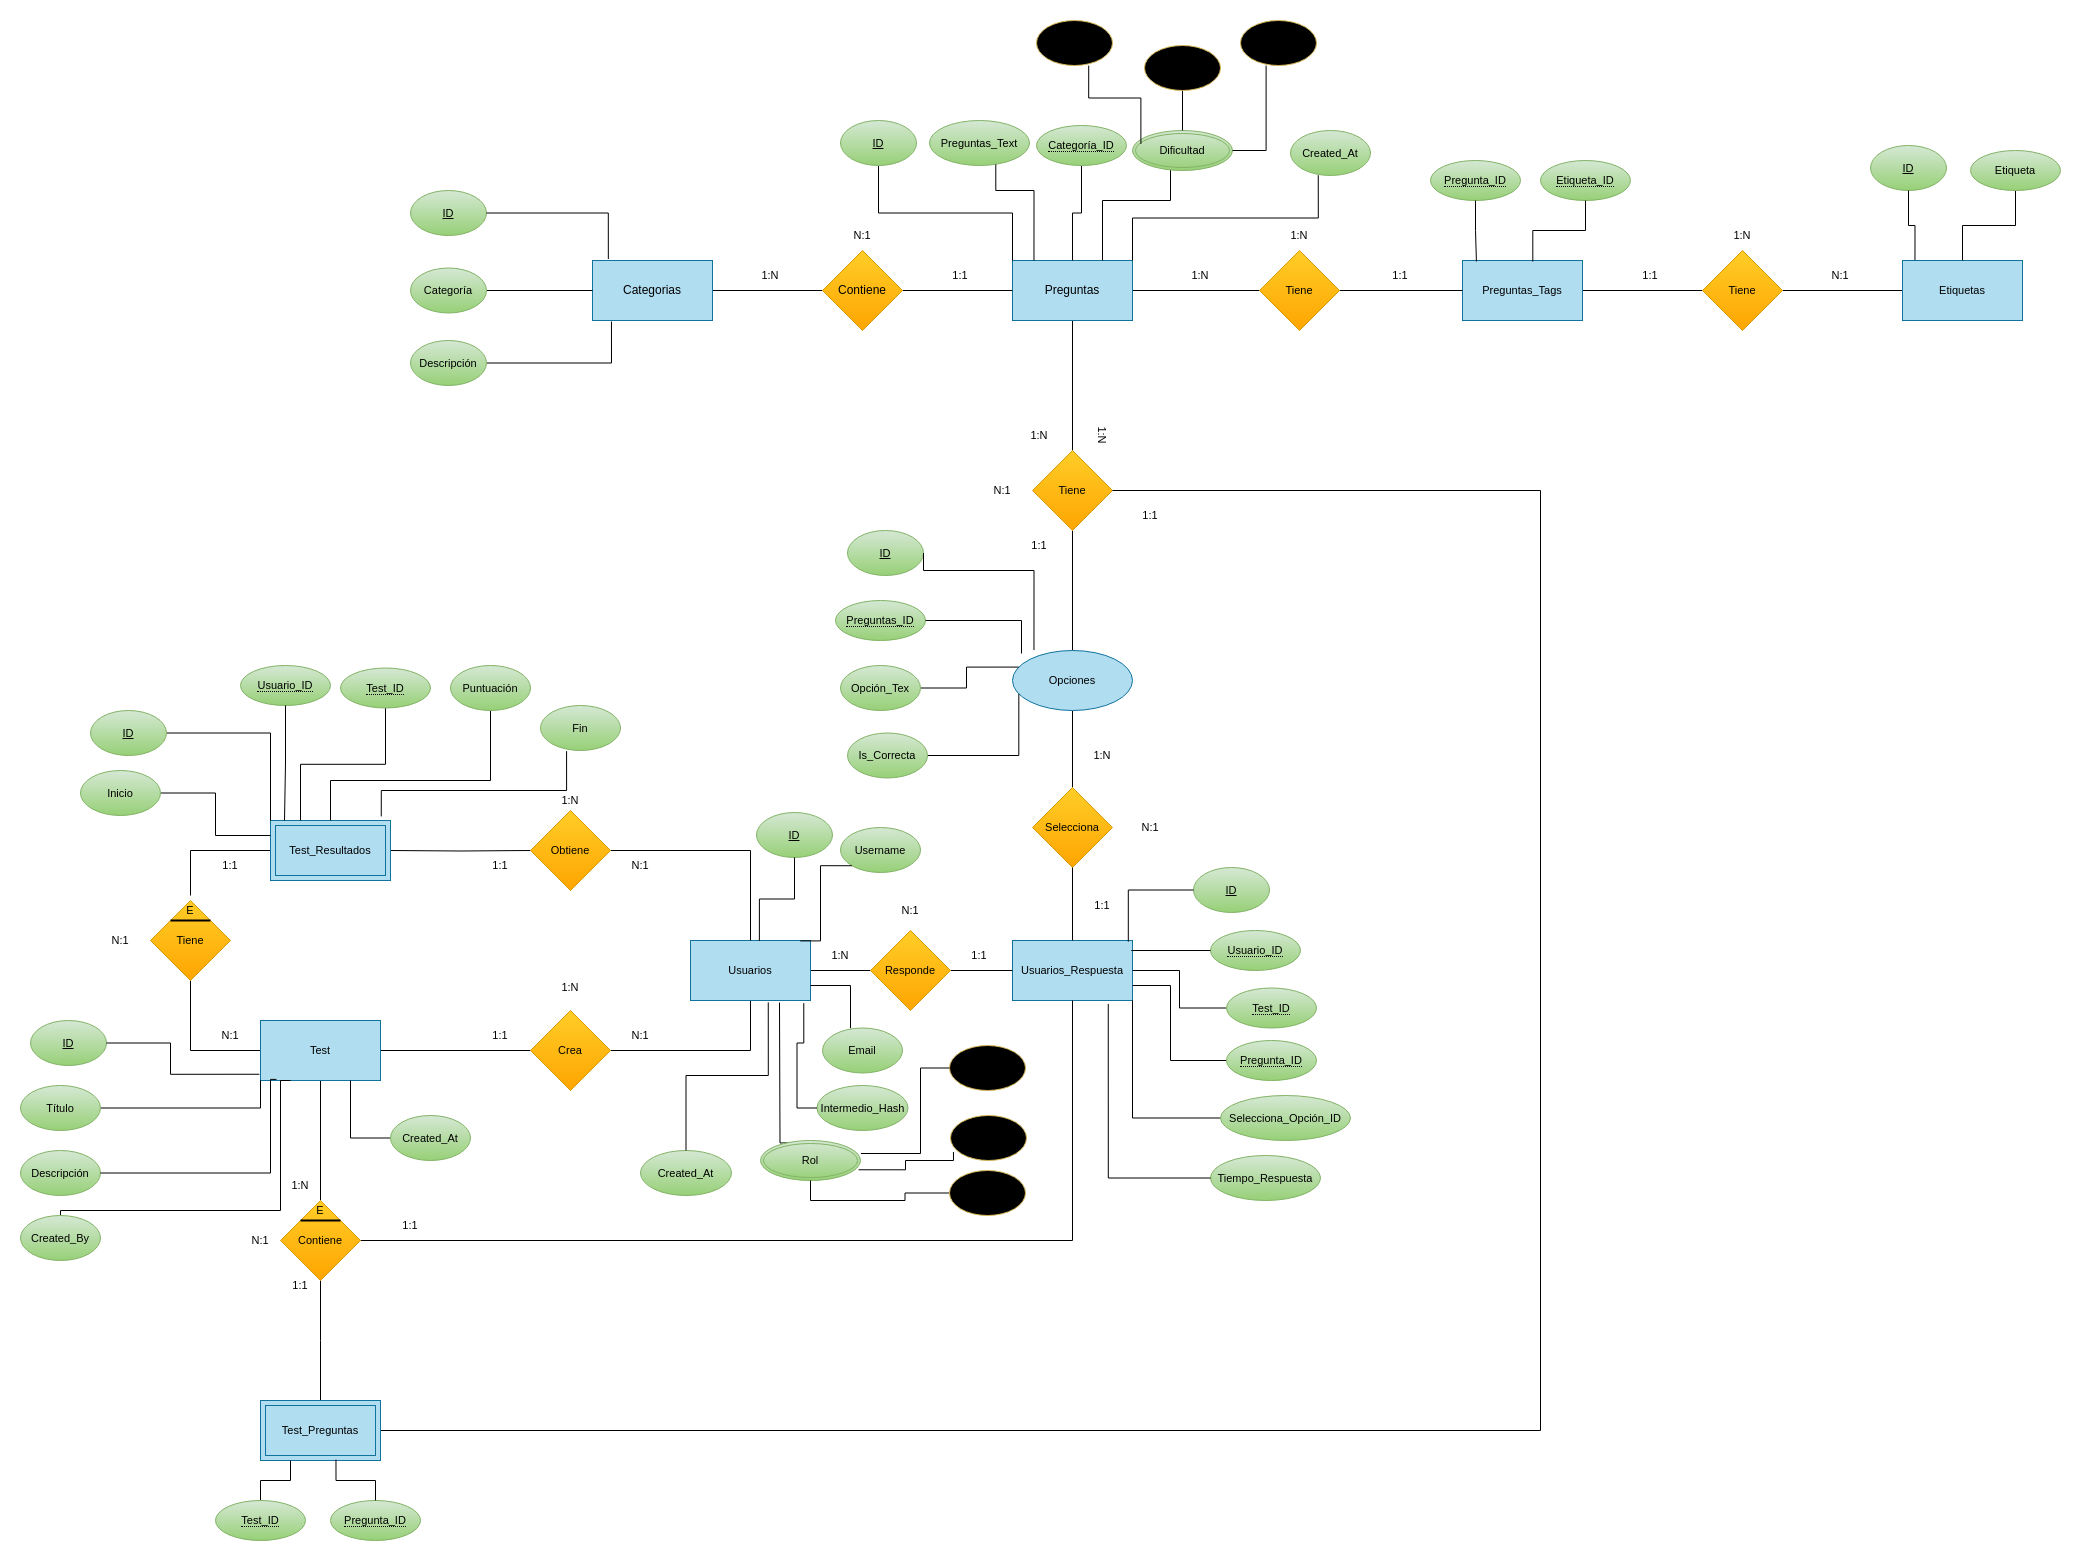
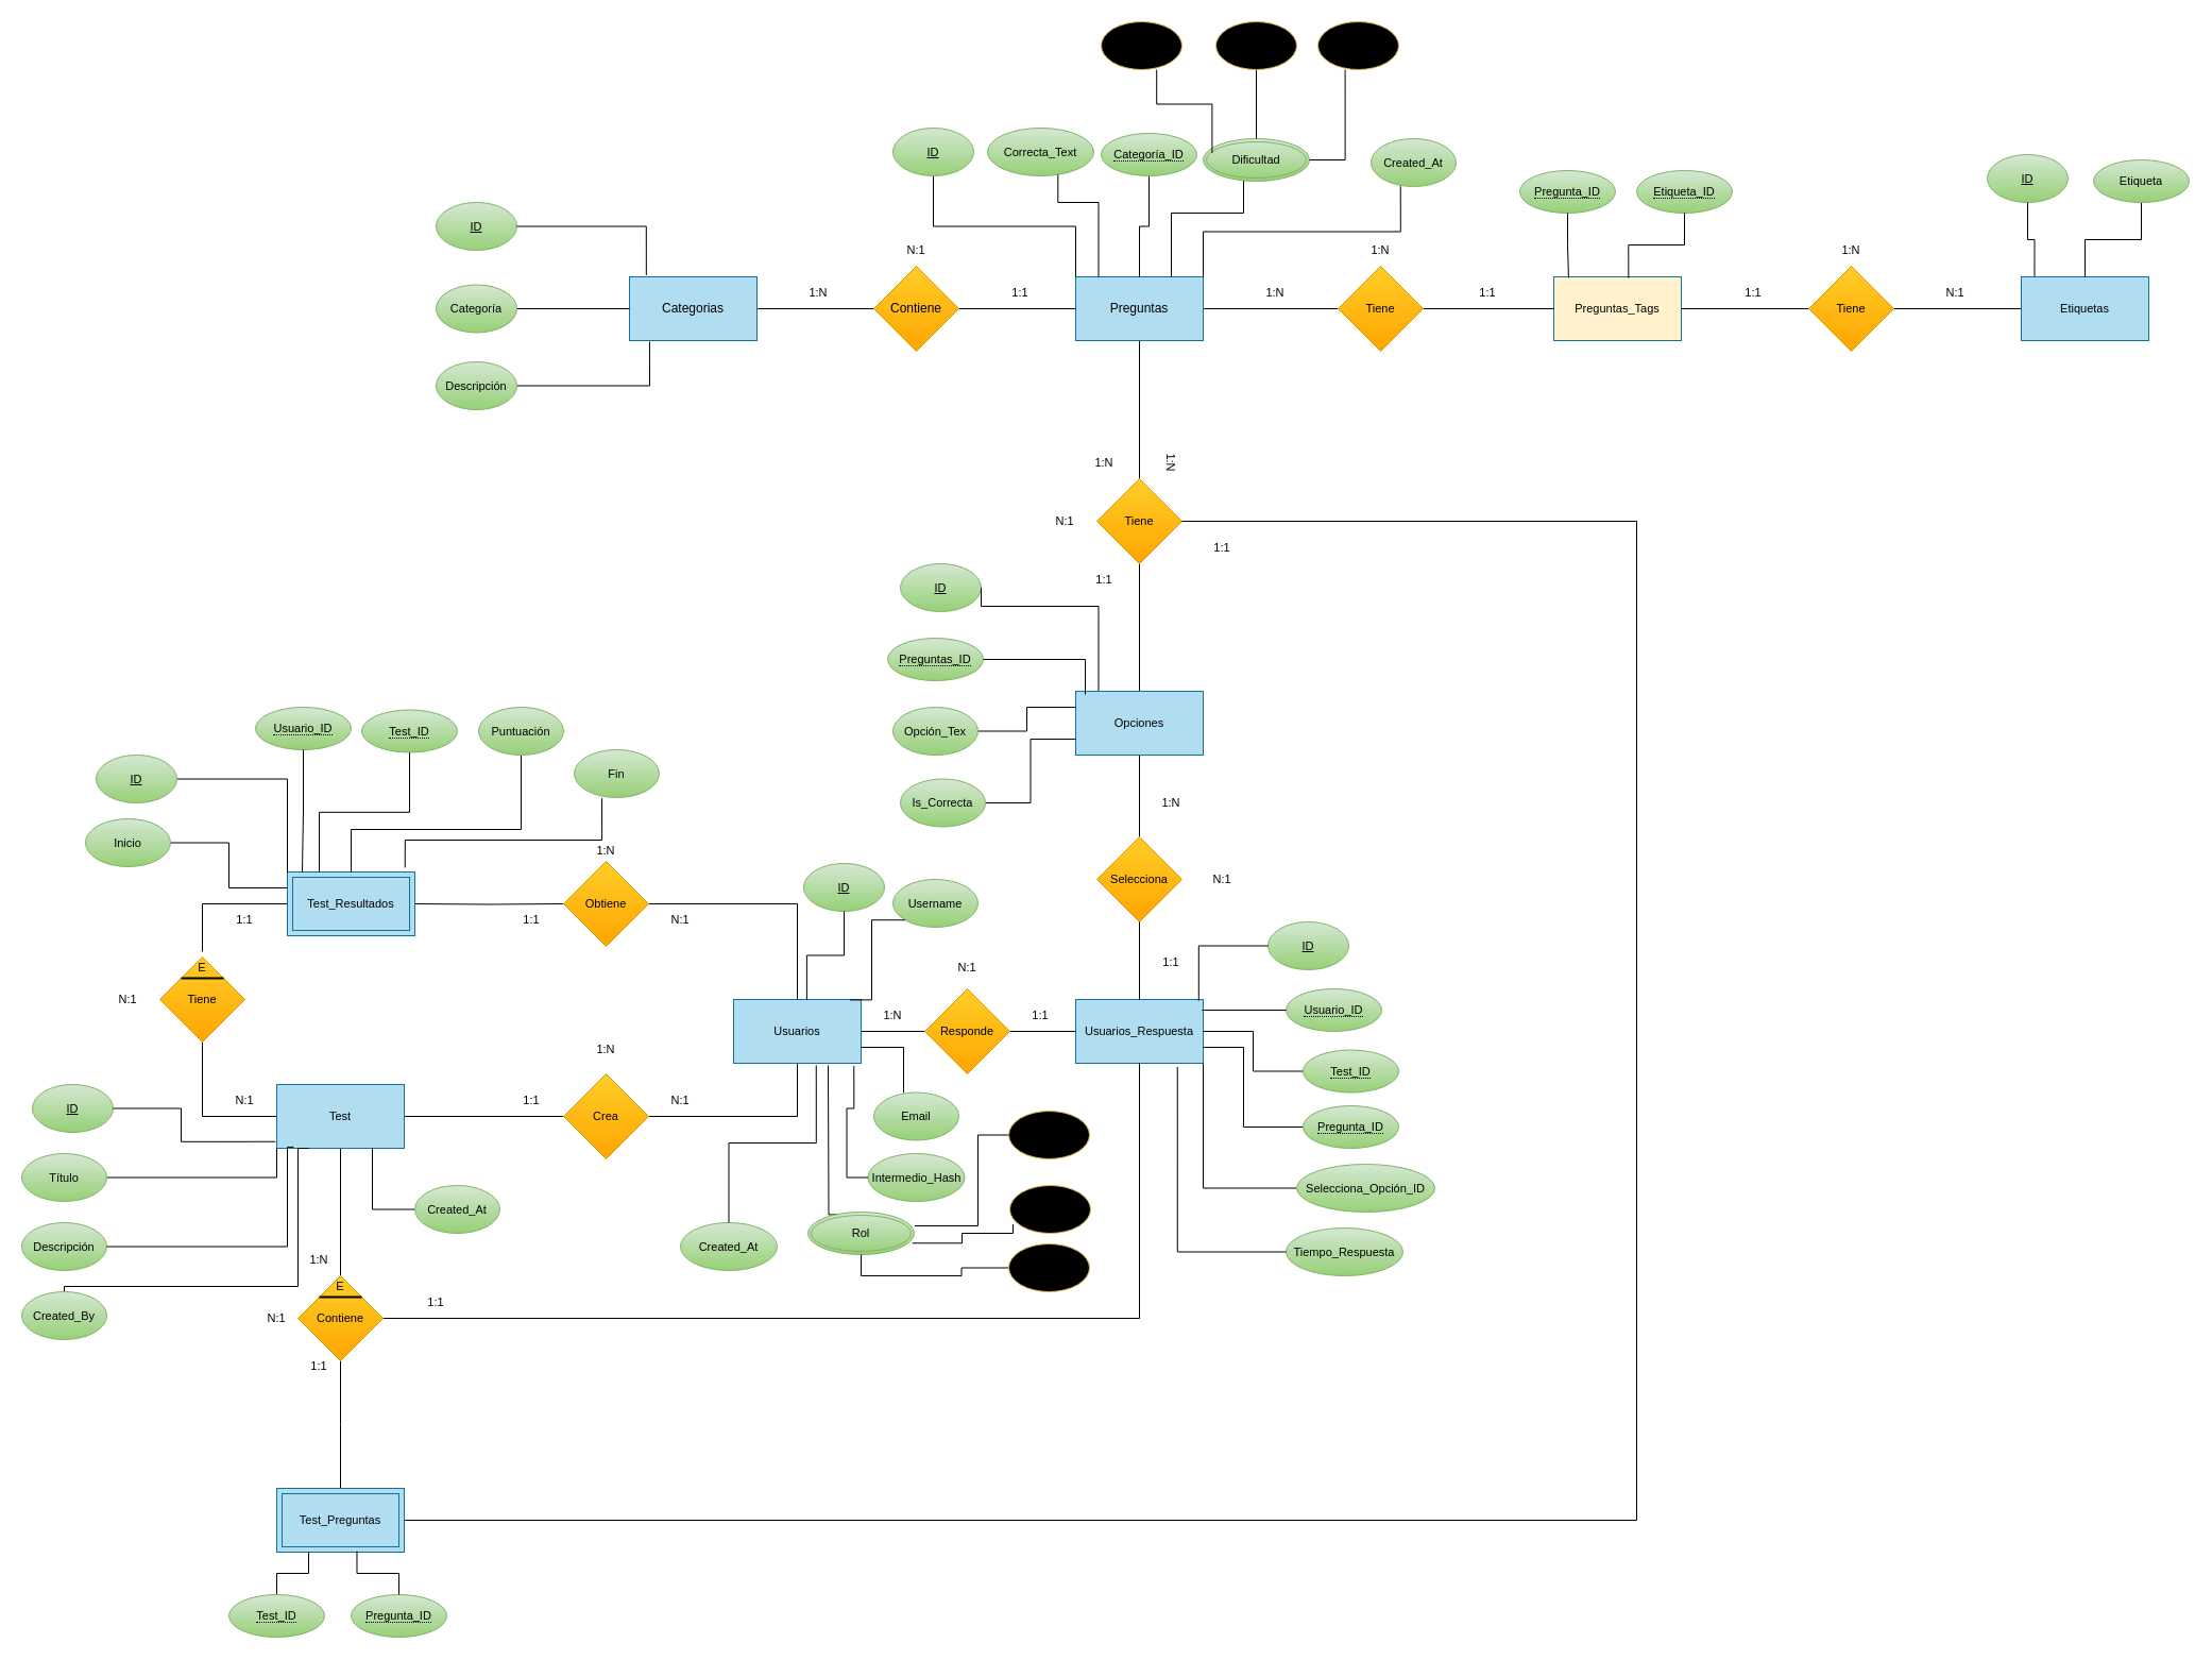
- <mxCell id="95" value="Intermedio" style="ellipse;whiteSpace=wrap;html=1;fontFamily=Helvetica;fontSize=11;labelBackgroundColor=none;fillColor=light-dark(#FFF2CC,#333300);strokeColor=light-dark(#D6B656,#FFFF00);fontStyle=0;gradientColor=light-dark(#FFD966,#999900);" vertex="1" parent="1"><mxGeometry x="1144" y="45" width="76" height="45" as="geometry" /></mxCell>
+ <mxCell id="95" value="Intermedio" style="ellipse;whiteSpace=wrap;html=1;fontFamily=Helvetica;fontSize=11;labelBackgroundColor=none;fillColor=light-dark(#FFF2CC,#333300);strokeColor=light-dark(#D6B656,#FFFF00);fontStyle=0;gradientColor=light-dark(#FFD966,#999900);" vertex="1" parent="1"><mxGeometry x="1144" y="20" width="76" height="45" as="geometry" /></mxCell>
- <mxCell id="89" value="Preguntas_Text" style="ellipse;whiteSpace=wrap;html=1;fontFamily=Helvetica;fontSize=11;labelBackgroundColor=none;fillColor=#d5e8d4;strokeColor=#82b366;fontStyle=0;gradientColor=#97d077;" vertex="1" parent="1"><mxGeometry x="929" y="120" width="100" height="45" as="geometry" /></mxCell>
+ <mxCell id="89" value="Correcta_Text" style="ellipse;whiteSpace=wrap;html=1;fontFamily=Helvetica;fontSize=11;labelBackgroundColor=none;fillColor=#d5e8d4;strokeColor=#82b366;fontStyle=0;gradientColor=#97d077;" vertex="1" parent="1"><mxGeometry x="929" y="120" width="100" height="45" as="geometry" /></mxCell>
- <mxCell id="10" value="Preguntas_Tags" style="rounded=0;whiteSpace=wrap;html=1;fontFamily=Helvetica;fontSize=11;labelBackgroundColor=none;fillColor=#b1ddf0;strokeColor=#10739e;" vertex="1" parent="1"><mxGeometry x="1462" y="260" width="120" height="60" as="geometry" /></mxCell>
+ <mxCell id="10" value="Preguntas_Tags" style="rounded=0;whiteSpace=wrap;html=1;fontFamily=Helvetica;fontSize=11;labelBackgroundColor=none;fillColor=#fff2cc;strokeColor=#10739e;" vertex="1" parent="1"><mxGeometry x="1462" y="260" width="120" height="60" as="geometry" /></mxCell>
- <mxCell id="35" value="Opciones" style="ellipse;whiteSpace=wrap;html=1;fontFamily=Helvetica;fontSize=11;labelBackgroundColor=none;fillColor=#b1ddf0;strokeColor=#10739e;" vertex="1" parent="1"><mxGeometry x="1012" y="650" width="120" height="60" as="geometry" /></mxCell>
+ <mxCell id="35" value="Opciones" style="rounded=0;whiteSpace=wrap;html=1;fontFamily=Helvetica;fontSize=11;labelBackgroundColor=none;fillColor=#b1ddf0;strokeColor=#10739e;" vertex="1" parent="1"><mxGeometry x="1012" y="650" width="120" height="60" as="geometry" /></mxCell>
